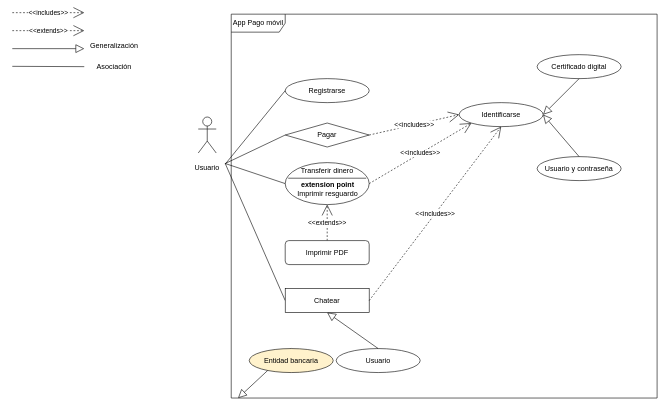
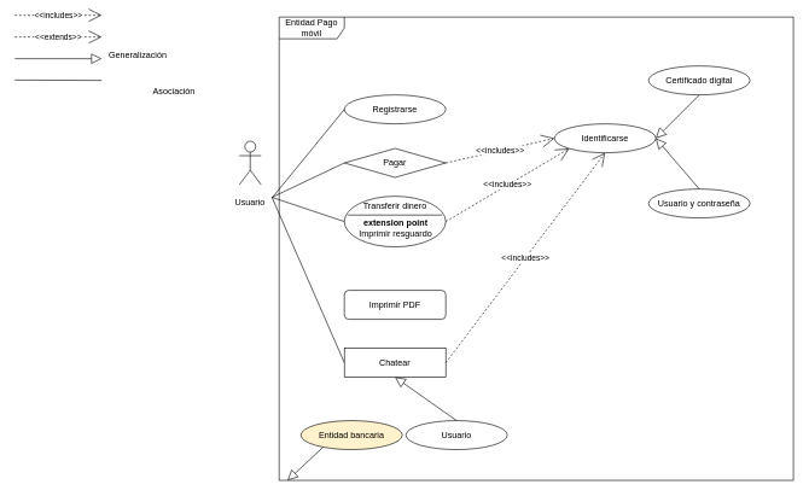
- <mxCell id="8" value="App Pago móvil" style="shape=umlFrame;whiteSpace=wrap;html=1;pointerEvents=0;width=90;height=30;" parent="1" vertex="1"><mxGeometry x="385" y="23" width="710" height="640" as="geometry" /></mxCell>
+ <mxCell id="8" value="Entidad Pago móvil" style="shape=umlFrame;whiteSpace=wrap;html=1;pointerEvents=0;width=90;height=30;" parent="1" vertex="1"><mxGeometry x="385" y="23" width="710" height="640" as="geometry" /></mxCell>
- <mxCell id="20" value="Asociación" style="text;strokeColor=none;align=center;fillColor=none;html=1;verticalAlign=middle;whiteSpace=wrap;rounded=0;" parent="1" vertex="1"><mxGeometry x="160" y="95.5" width="60" height="30" as="geometry" /></mxCell>
+ <mxCell id="20" value="Asociación" style="text;strokeColor=none;align=center;fillColor=none;html=1;verticalAlign=middle;whiteSpace=wrap;rounded=0;" parent="1" vertex="1"><mxGeometry x="210" y="110.5" width="60" height="30" as="geometry" /></mxCell>
- <mxCell id="21" value="&amp;lt;&amp;lt;extends&amp;gt;&amp;gt;" style="endArrow=open;endSize=16;endFill=0;html=1;rounded=0;dashed=1;entryX=0.5;entryY=1;entryDx=0;entryDy=0;exitX=0.5;exitY=0;exitDx=0;exitDy=0;" parent="1" source="22" target="25" edge="1"><mxGeometry x="0.0" width="160" relative="1" as="geometry"><mxPoint x="750" y="464.5" as="sourcePoint" /><mxPoint x="850" y="484.5" as="targetPoint" /><Array as="points" /><mxPoint as="offset" /></mxGeometry></mxCell>
